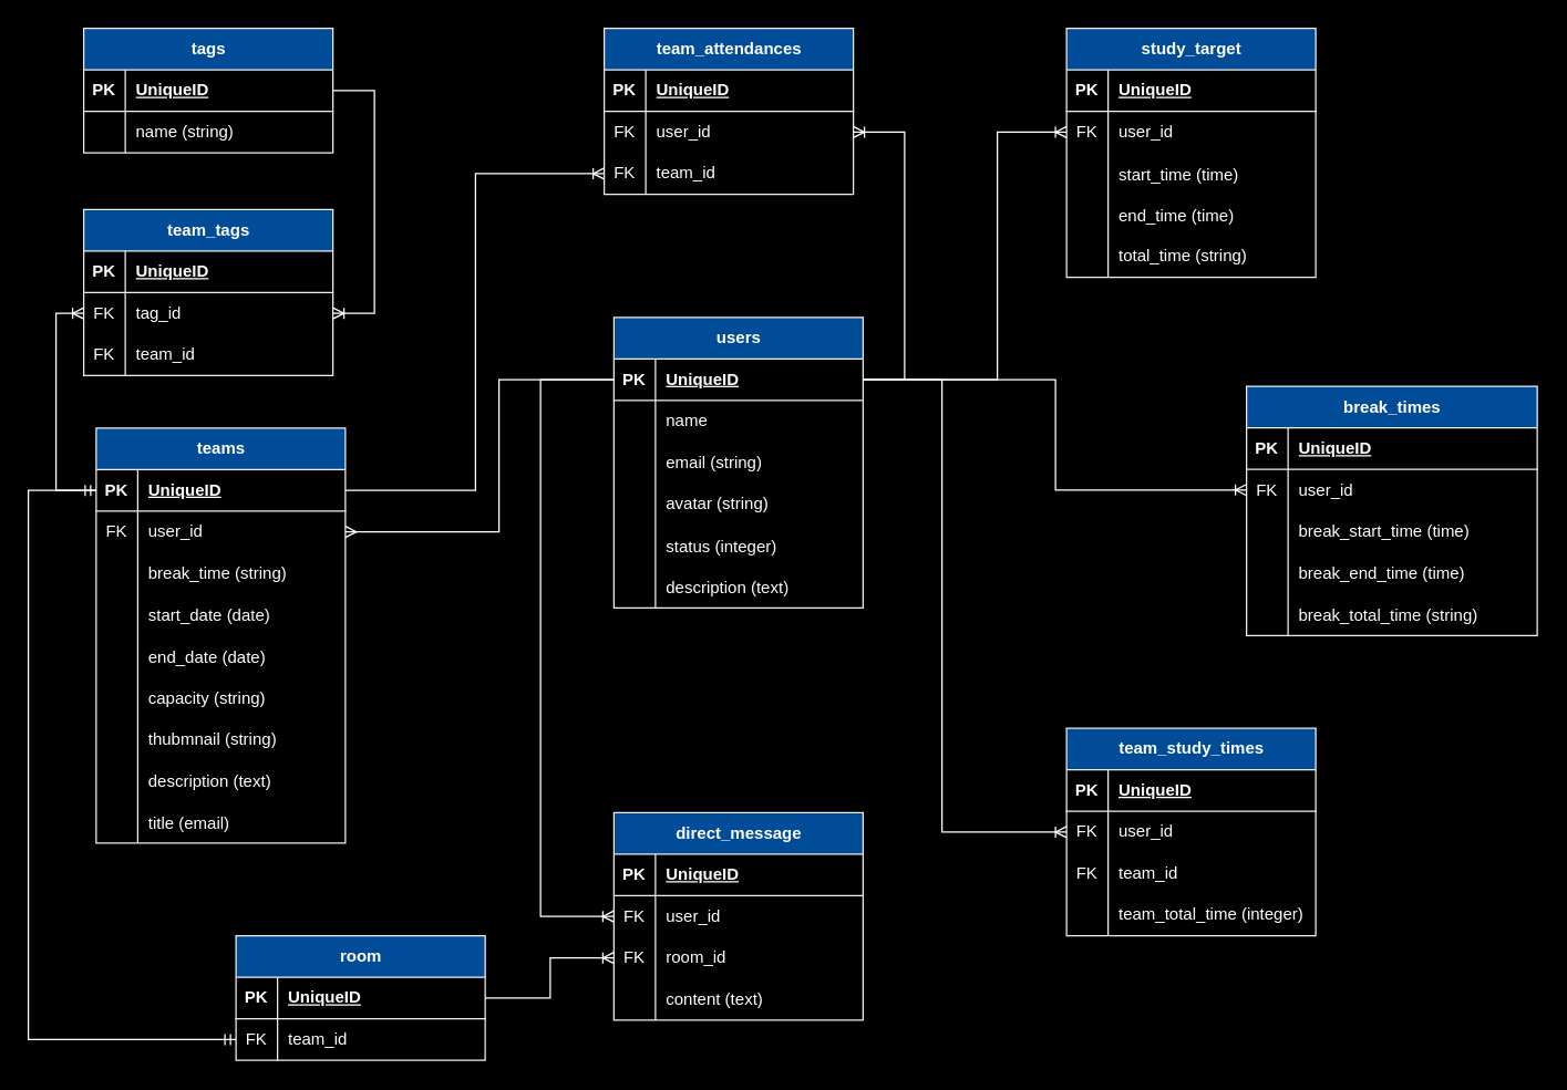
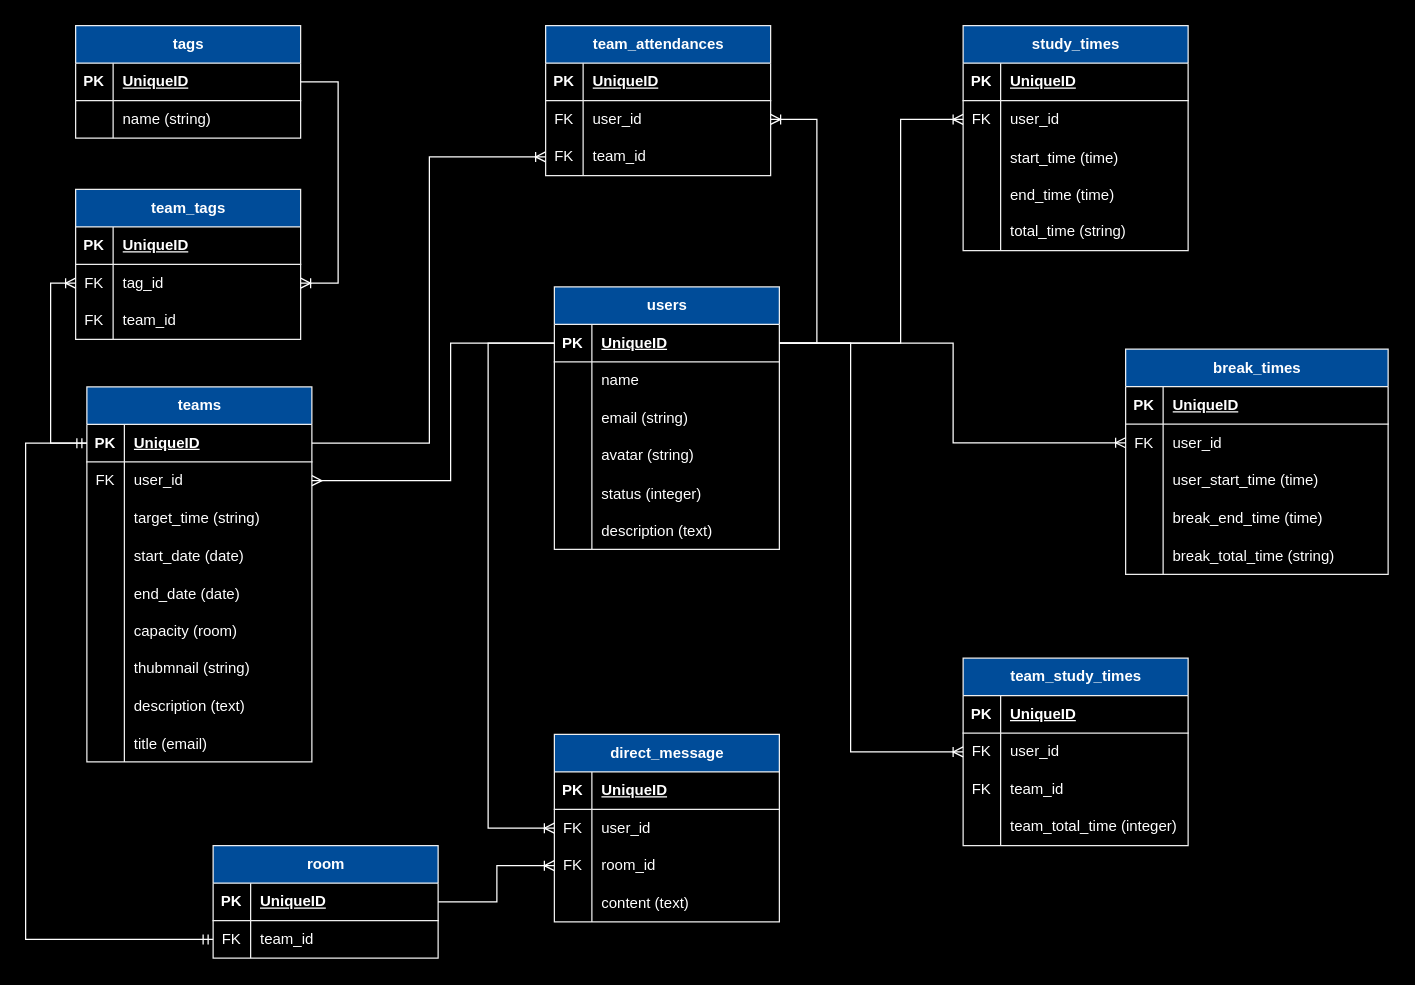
- <mxCell id="2" value="study_target" style="shape=table;startSize=30;container=1;collapsible=1;childLayout=tableLayout;fixedRows=1;rowLines=0;fontStyle=1;align=center;resizeLast=1;html=1;rounded=0;labelBackgroundColor=none;fillColor=#004C99;strokeColor=#EEEEEE;fontColor=#FFFFFF;" parent="1" vertex="1"><mxGeometry x="770" y="20" width="180" height="180" as="geometry" /></mxCell>
+ <mxCell id="2" value="study_times" style="shape=table;startSize=30;container=1;collapsible=1;childLayout=tableLayout;fixedRows=1;rowLines=0;fontStyle=1;align=center;resizeLast=1;html=1;rounded=0;labelBackgroundColor=none;fillColor=#004C99;strokeColor=#EEEEEE;fontColor=#FFFFFF;" parent="1" vertex="1"><mxGeometry x="770" y="20" width="180" height="180" as="geometry" /></mxCell>
- <mxCell id="134" value="break_start_time (time)" style="shape=partialRectangle;connectable=0;fillColor=none;top=0;left=0;bottom=0;right=0;align=left;spacingLeft=6;overflow=hidden;whiteSpace=wrap;html=1;rounded=1;labelBackgroundColor=none;strokeColor=#EEEEEE;fontColor=#FFFFFF;" parent="132" vertex="1"><mxGeometry x="30" width="180" height="30" as="geometry"><mxRectangle width="180" height="30" as="alternateBounds" /></mxGeometry></mxCell>
+ <mxCell id="134" value="user_start_time (time)" style="shape=partialRectangle;connectable=0;fillColor=none;top=0;left=0;bottom=0;right=0;align=left;spacingLeft=6;overflow=hidden;whiteSpace=wrap;html=1;rounded=1;labelBackgroundColor=none;strokeColor=#EEEEEE;fontColor=#FFFFFF;" parent="132" vertex="1"><mxGeometry x="30" width="180" height="30" as="geometry"><mxRectangle width="180" height="30" as="alternateBounds" /></mxGeometry></mxCell>
- <mxCell id="89" value="break_time (string)" style="shape=partialRectangle;connectable=0;fillColor=none;top=0;left=0;bottom=0;right=0;align=left;spacingLeft=6;overflow=hidden;whiteSpace=wrap;html=1;rounded=1;labelBackgroundColor=none;strokeColor=#EEEEEE;fontColor=#FFFFFF;" parent="87" vertex="1"><mxGeometry x="30" width="150" height="30" as="geometry"><mxRectangle width="150" height="30" as="alternateBounds" /></mxGeometry></mxCell>
+ <mxCell id="89" value="target_time (string)" style="shape=partialRectangle;connectable=0;fillColor=none;top=0;left=0;bottom=0;right=0;align=left;spacingLeft=6;overflow=hidden;whiteSpace=wrap;html=1;rounded=1;labelBackgroundColor=none;strokeColor=#EEEEEE;fontColor=#FFFFFF;" parent="87" vertex="1"><mxGeometry x="30" width="150" height="30" as="geometry"><mxRectangle width="150" height="30" as="alternateBounds" /></mxGeometry></mxCell>
- <mxCell id="98" value="capacity (string)" style="shape=partialRectangle;connectable=0;fillColor=none;top=0;left=0;bottom=0;right=0;align=left;spacingLeft=6;overflow=hidden;strokeColor=#EEEEEE;fontColor=#FFFFFF;" parent="96" vertex="1"><mxGeometry x="30" width="150" height="30" as="geometry"><mxRectangle width="150" height="30" as="alternateBounds" /></mxGeometry></mxCell>
+ <mxCell id="98" value="capacity (room)" style="shape=partialRectangle;connectable=0;fillColor=none;top=0;left=0;bottom=0;right=0;align=left;spacingLeft=6;overflow=hidden;strokeColor=#EEEEEE;fontColor=#FFFFFF;" parent="96" vertex="1"><mxGeometry x="30" width="150" height="30" as="geometry"><mxRectangle width="150" height="30" as="alternateBounds" /></mxGeometry></mxCell>
